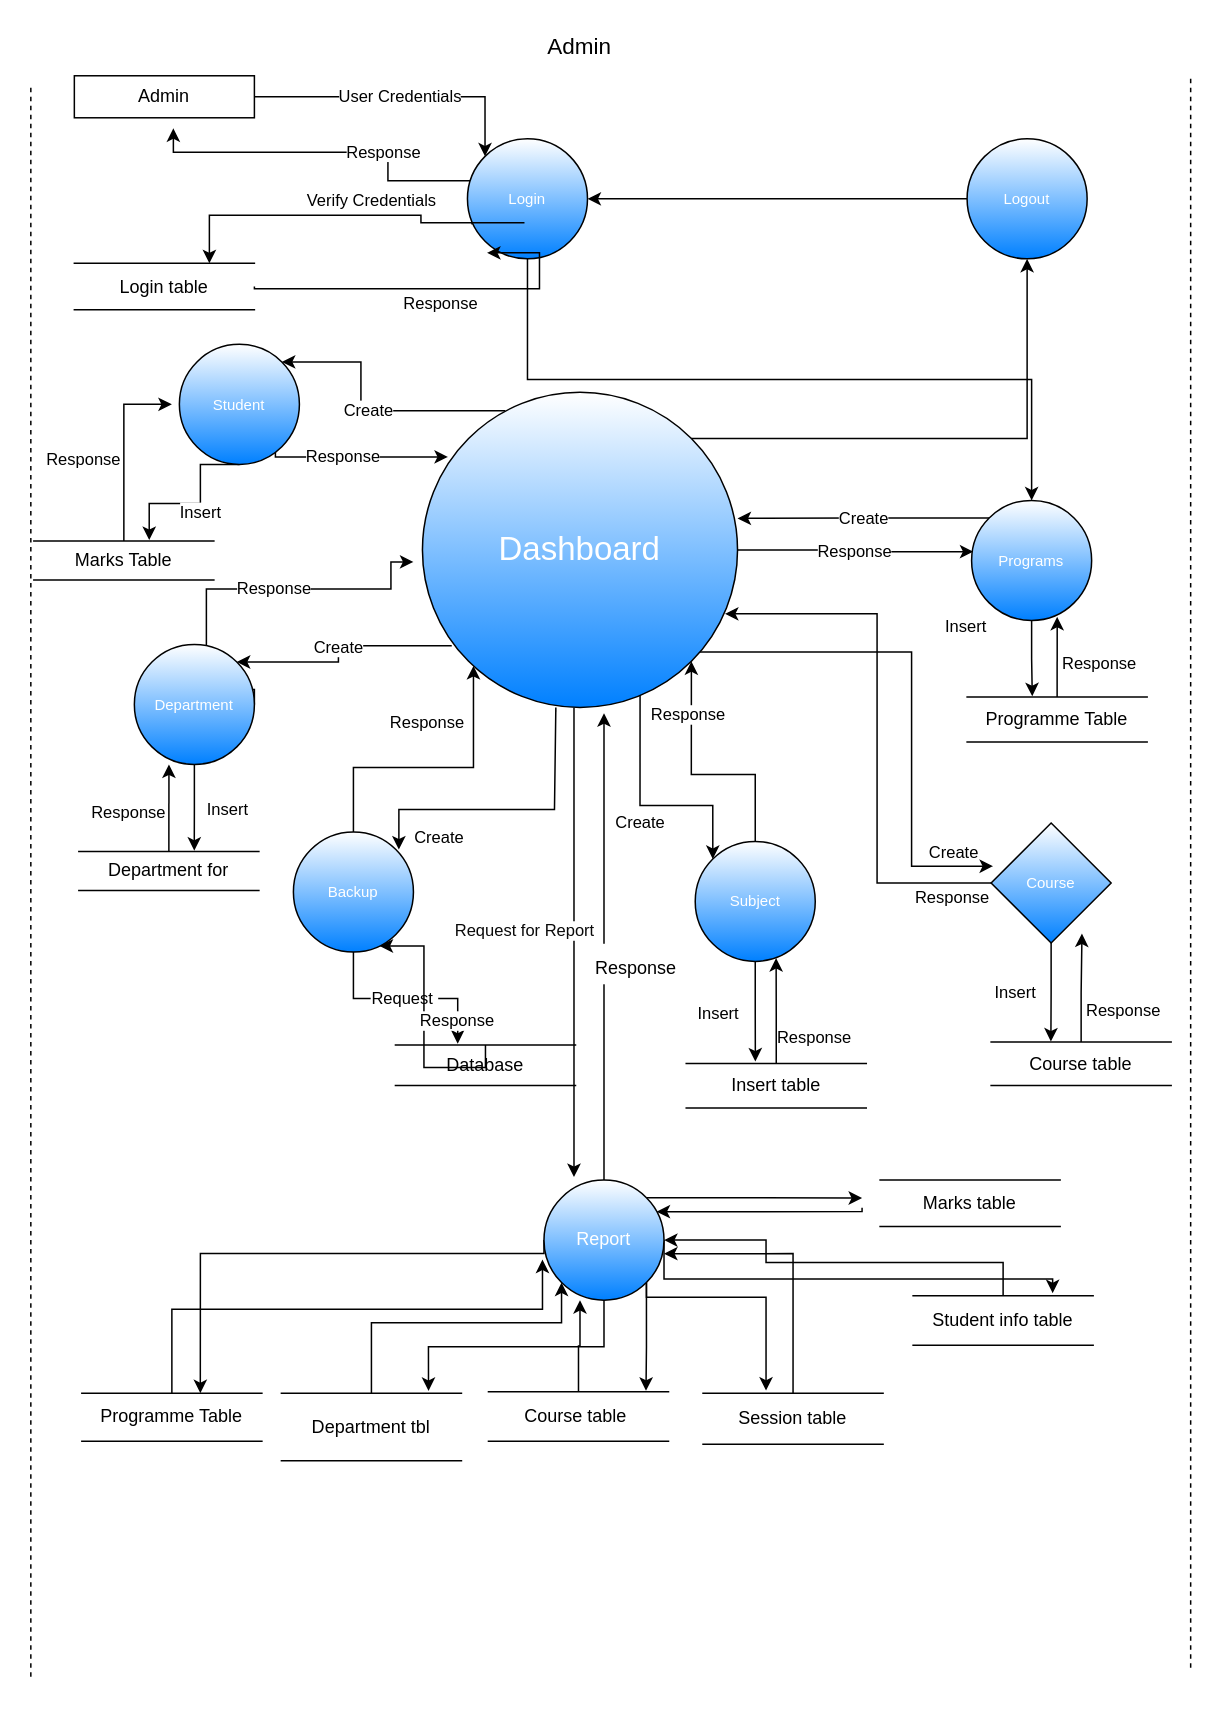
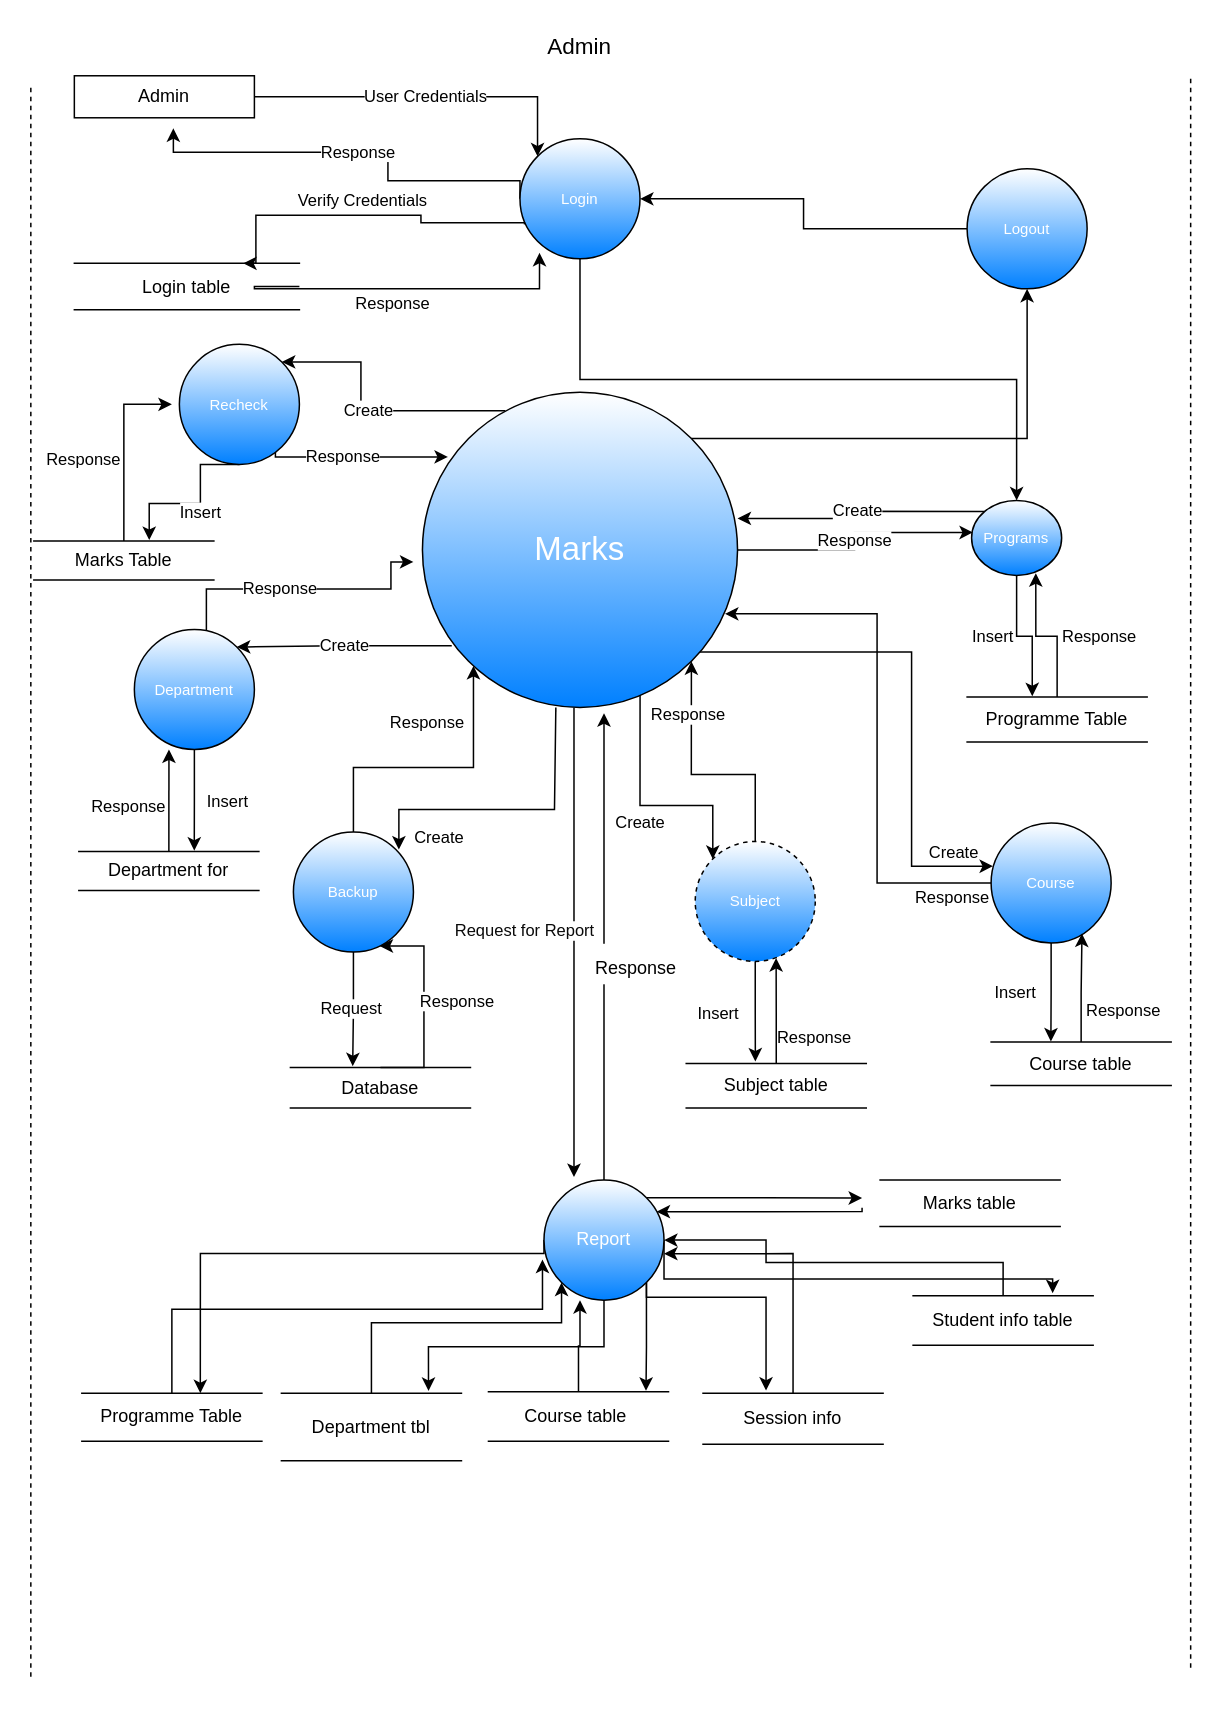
- <mxCell id="9" value="&lt;font style=&quot;font-size: 10px;&quot;&gt;Login&lt;/font&gt;" style="ellipse;whiteSpace=wrap;html=1;aspect=fixed;gradientColor=#0080FF;fontColor=#FFFFFF;fontSize=10;" parent="1" vertex="1"><mxGeometry x="311" y="92" width="80" height="80" as="geometry" /></mxCell>
+ <mxCell id="9" value="&lt;font style=&quot;font-size: 10px;&quot;&gt;Login&lt;/font&gt;" style="ellipse;whiteSpace=wrap;html=1;aspect=fixed;gradientColor=#0080FF;fontColor=#FFFFFF;fontSize=10;" parent="1" vertex="1"><mxGeometry x="346" y="92" width="80" height="80" as="geometry" /></mxCell>
- <mxCell id="11" value="&lt;font style=&quot;font-size: 10px;&quot;&gt;Logout&lt;/font&gt;" style="ellipse;whiteSpace=wrap;html=1;aspect=fixed;gradientColor=#0080FF;fontColor=#FFFFFF;fontSize=10;" parent="1" vertex="1"><mxGeometry x="644" y="92" width="80" height="80" as="geometry" /></mxCell>
+ <mxCell id="11" value="&lt;font style=&quot;font-size: 10px;&quot;&gt;Logout&lt;/font&gt;" style="ellipse;whiteSpace=wrap;html=1;aspect=fixed;gradientColor=#0080FF;fontColor=#FFFFFF;fontSize=10;" parent="1" vertex="1"><mxGeometry x="644" y="112" width="80" height="80" as="geometry" /></mxCell>
- <mxCell id="47" value="Login table" style="shape=partialRectangle;whiteSpace=wrap;html=1;left=0;right=0;fillColor=none;" vertex="1" parent="1"><mxGeometry x="49" y="175" width="120" height="31" as="geometry" /></mxCell>
+ <mxCell id="47" value="Login table" style="shape=partialRectangle;whiteSpace=wrap;html=1;left=0;right=0;fillColor=none;" vertex="1" parent="1"><mxGeometry x="49" y="175" width="150" height="31" as="geometry" /></mxCell>
- <mxCell id="53" value="&lt;font style=&quot;font-size: 10px&quot;&gt;Student&lt;/font&gt;" style="ellipse;whiteSpace=wrap;html=1;aspect=fixed;gradientColor=#0080FF;fontColor=#FFFFFF;fontSize=10;" vertex="1" parent="1"><mxGeometry x="119" y="229" width="80" height="80" as="geometry" /></mxCell>
+ <mxCell id="53" value="&lt;font style=&quot;font-size: 10px&quot;&gt;Recheck&lt;/font&gt;" style="ellipse;whiteSpace=wrap;html=1;aspect=fixed;gradientColor=#0080FF;fontColor=#FFFFFF;fontSize=10;" vertex="1" parent="1"><mxGeometry x="119" y="229" width="80" height="80" as="geometry" /></mxCell>
- <mxCell id="19" value="&lt;font style=&quot;font-size: 22px;&quot;&gt;Dashboard&lt;/font&gt;" style="ellipse;whiteSpace=wrap;html=1;aspect=fixed;gradientColor=#0080FF;fontColor=#FFFFFF;fontSize=22;" parent="1" vertex="1"><mxGeometry x="281" y="261" width="210" height="210" as="geometry" /></mxCell>
+ <mxCell id="19" value="&lt;font style=&quot;font-size: 22px;&quot;&gt;Marks&lt;/font&gt;" style="ellipse;whiteSpace=wrap;html=1;aspect=fixed;gradientColor=#0080FF;fontColor=#FFFFFF;fontSize=22;" parent="1" vertex="1"><mxGeometry x="281" y="261" width="210" height="210" as="geometry" /></mxCell>
- <mxCell id="27" value="&lt;font style=&quot;font-size: 10px;&quot;&gt;Programs&lt;/font&gt;" style="ellipse;whiteSpace=wrap;html=1;aspect=fixed;gradientColor=#0080FF;fontColor=#FFFFFF;fontSize=10;" parent="1" vertex="1"><mxGeometry x="647" y="333" width="80" height="80" as="geometry" /></mxCell>
+ <mxCell id="27" value="&lt;font style=&quot;font-size: 10px;&quot;&gt;Programs&lt;/font&gt;" style="ellipse;whiteSpace=wrap;html=1;aspect=fixed;gradientColor=#0080FF;fontColor=#FFFFFF;fontSize=10;" parent="1" vertex="1"><mxGeometry x="647" y="333" width="60" height="50" as="geometry" /></mxCell>
- <mxCell id="24" value="&lt;font style=&quot;font-size: 10px;&quot;&gt;Department&lt;/font&gt;" style="ellipse;whiteSpace=wrap;html=1;aspect=fixed;gradientColor=#0080FF;fontColor=#FFFFFF;fontSize=10;" parent="1" vertex="1"><mxGeometry x="89" y="429" width="80" height="80" as="geometry" /></mxCell>
+ <mxCell id="24" value="&lt;font style=&quot;font-size: 10px;&quot;&gt;Department&lt;/font&gt;" style="ellipse;whiteSpace=wrap;html=1;aspect=fixed;gradientColor=#0080FF;fontColor=#FFFFFF;fontSize=10;" parent="1" vertex="1"><mxGeometry x="89" y="419" width="80" height="80" as="geometry" /></mxCell>
- <mxCell id="32" value="&lt;font style=&quot;font-size: 10px;&quot;&gt;Course&lt;/font&gt;" style="rhombus;whiteSpace=wrap;html=1;aspect=fixed;gradientColor=#0080FF;fontColor=#FFFFFF;fontSize=10;" parent="1" vertex="1"><mxGeometry x="660" y="548" width="80" height="80" as="geometry" /></mxCell>
+ <mxCell id="32" value="&lt;font style=&quot;font-size: 10px;&quot;&gt;Course&lt;/font&gt;" style="ellipse;whiteSpace=wrap;html=1;aspect=fixed;gradientColor=#0080FF;fontColor=#FFFFFF;fontSize=10;" parent="1" vertex="1"><mxGeometry x="660" y="548" width="80" height="80" as="geometry" /></mxCell>
- <mxCell id="42" value="&lt;font style=&quot;font-size: 10px;&quot;&gt;Subject&lt;/font&gt;" style="ellipse;whiteSpace=wrap;html=1;aspect=fixed;gradientColor=#0080FF;fontColor=#FFFFFF;fontSize=10;" parent="1" vertex="1"><mxGeometry x="462.8" y="560.26" width="80" height="80" as="geometry" /></mxCell>
+ <mxCell id="42" value="&lt;font style=&quot;font-size: 10px;&quot;&gt;Subject&lt;/font&gt;" style="ellipse;whiteSpace=wrap;html=1;aspect=fixed;gradientColor=#0080FF;fontColor=#FFFFFF;fontSize=10;dashed=1;" parent="1" vertex="1"><mxGeometry x="462.8" y="560.26" width="80" height="80" as="geometry" /></mxCell>
- <mxCell id="39" value="Database" style="shape=partialRectangle;whiteSpace=wrap;html=1;left=0;right=0;fillColor=none;" parent="1" vertex="1"><mxGeometry x="263" y="696" width="120" height="27" as="geometry" /></mxCell>
+ <mxCell id="39" value="Database" style="shape=partialRectangle;whiteSpace=wrap;html=1;left=0;right=0;fillColor=none;" parent="1" vertex="1"><mxGeometry x="193" y="711" width="120" height="27" as="geometry" /></mxCell>
- <mxCell id="44" value="Insert table" style="shape=partialRectangle;whiteSpace=wrap;html=1;left=0;right=0;fillColor=none;" parent="1" vertex="1"><mxGeometry x="456.8" y="708.26" width="120" height="29.74" as="geometry" /></mxCell>
+ <mxCell id="44" value="Subject table" style="shape=partialRectangle;whiteSpace=wrap;html=1;left=0;right=0;fillColor=none;" parent="1" vertex="1"><mxGeometry x="456.8" y="708.26" width="120" height="29.74" as="geometry" /></mxCell>
- <mxCell id="64" value="Session table" style="shape=partialRectangle;whiteSpace=wrap;html=1;left=0;right=0;fillColor=none;" vertex="1" parent="1"><mxGeometry x="468" y="928" width="120" height="34" as="geometry" /></mxCell>
+ <mxCell id="64" value="Session info" style="shape=partialRectangle;whiteSpace=wrap;html=1;left=0;right=0;fillColor=none;" vertex="1" parent="1"><mxGeometry x="468" y="928" width="120" height="34" as="geometry" /></mxCell>
